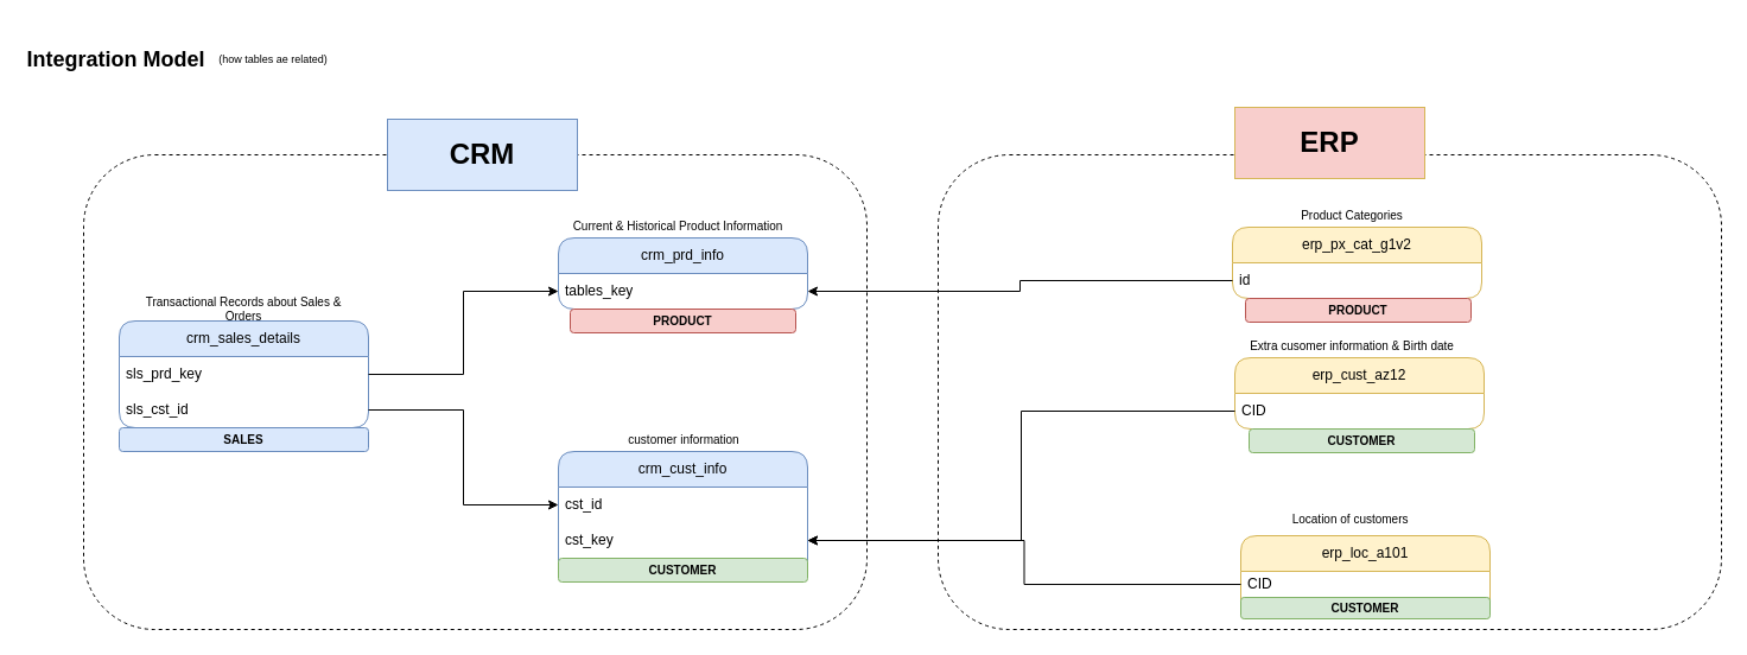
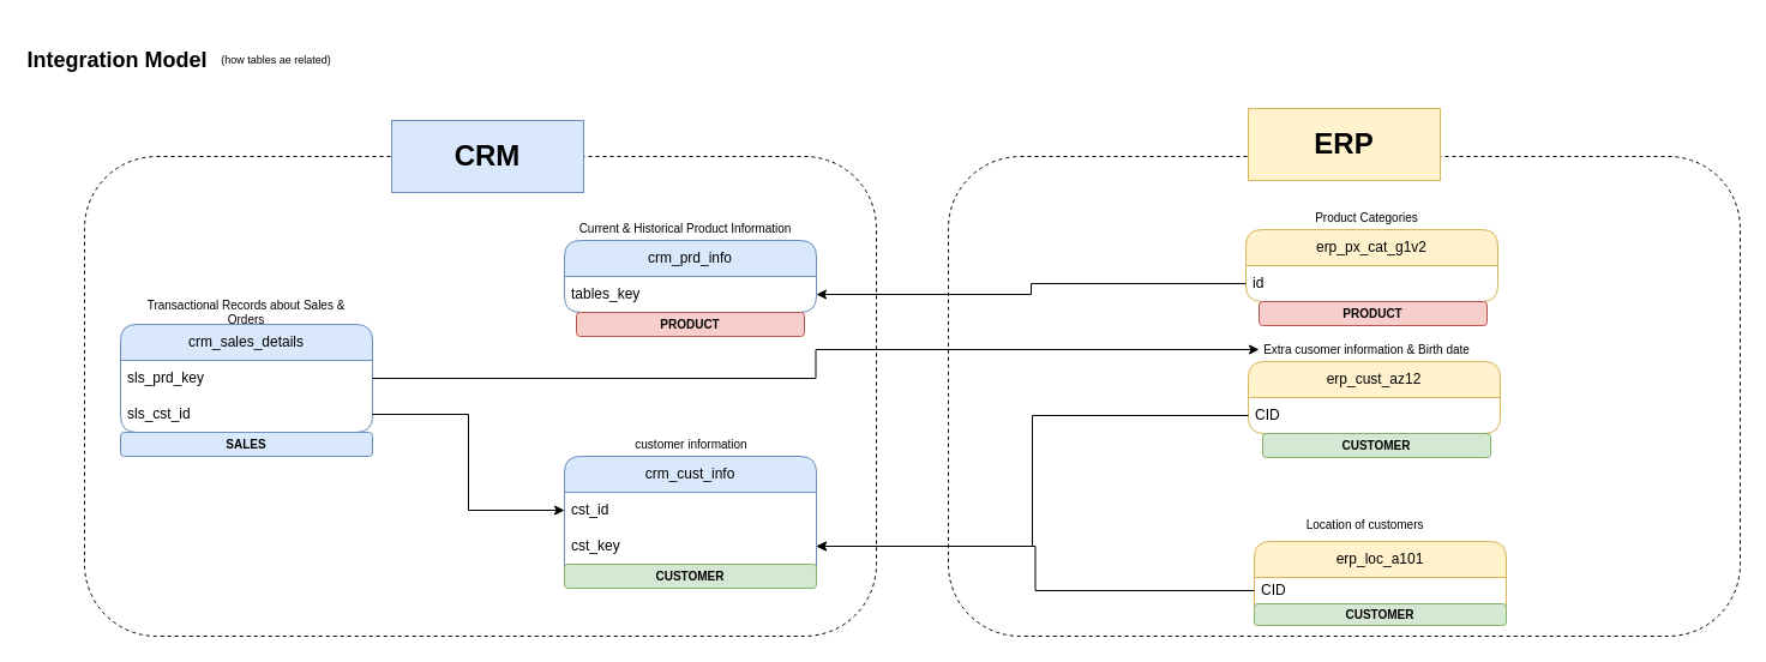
- <mxCell id="34" value="&lt;h1&gt;ERP&lt;/h1&gt;" style="rounded=0;whiteSpace=wrap;html=1;fillColor=#f8cecc;strokeColor=#d6b656;" parent="1" vertex="1"><mxGeometry x="1040" y="90" width="160" height="60" as="geometry" /></mxCell>
+ <mxCell id="34" value="&lt;h1&gt;ERP&lt;/h1&gt;" style="rounded=0;whiteSpace=wrap;html=1;fillColor=#fff2cc;strokeColor=#d6b656;" parent="1" vertex="1"><mxGeometry x="1040" y="90" width="160" height="60" as="geometry" /></mxCell>
- <mxCell id="19" style="edgeStyle=orthogonalEdgeStyle;rounded=0;orthogonalLoop=1;jettySize=auto;html=1;entryX=0;entryY=0.5;entryDx=0;entryDy=0;" parent="1" source="15" target="12" edge="1"><mxGeometry relative="1" as="geometry" /></mxCell>
+ <mxCell id="19" style="edgeStyle=orthogonalEdgeStyle;rounded=0;orthogonalLoop=1;jettySize=auto;html=1;" parent="1" source="15" target="22" edge="1"><mxGeometry relative="1" as="geometry" /></mxCell>
